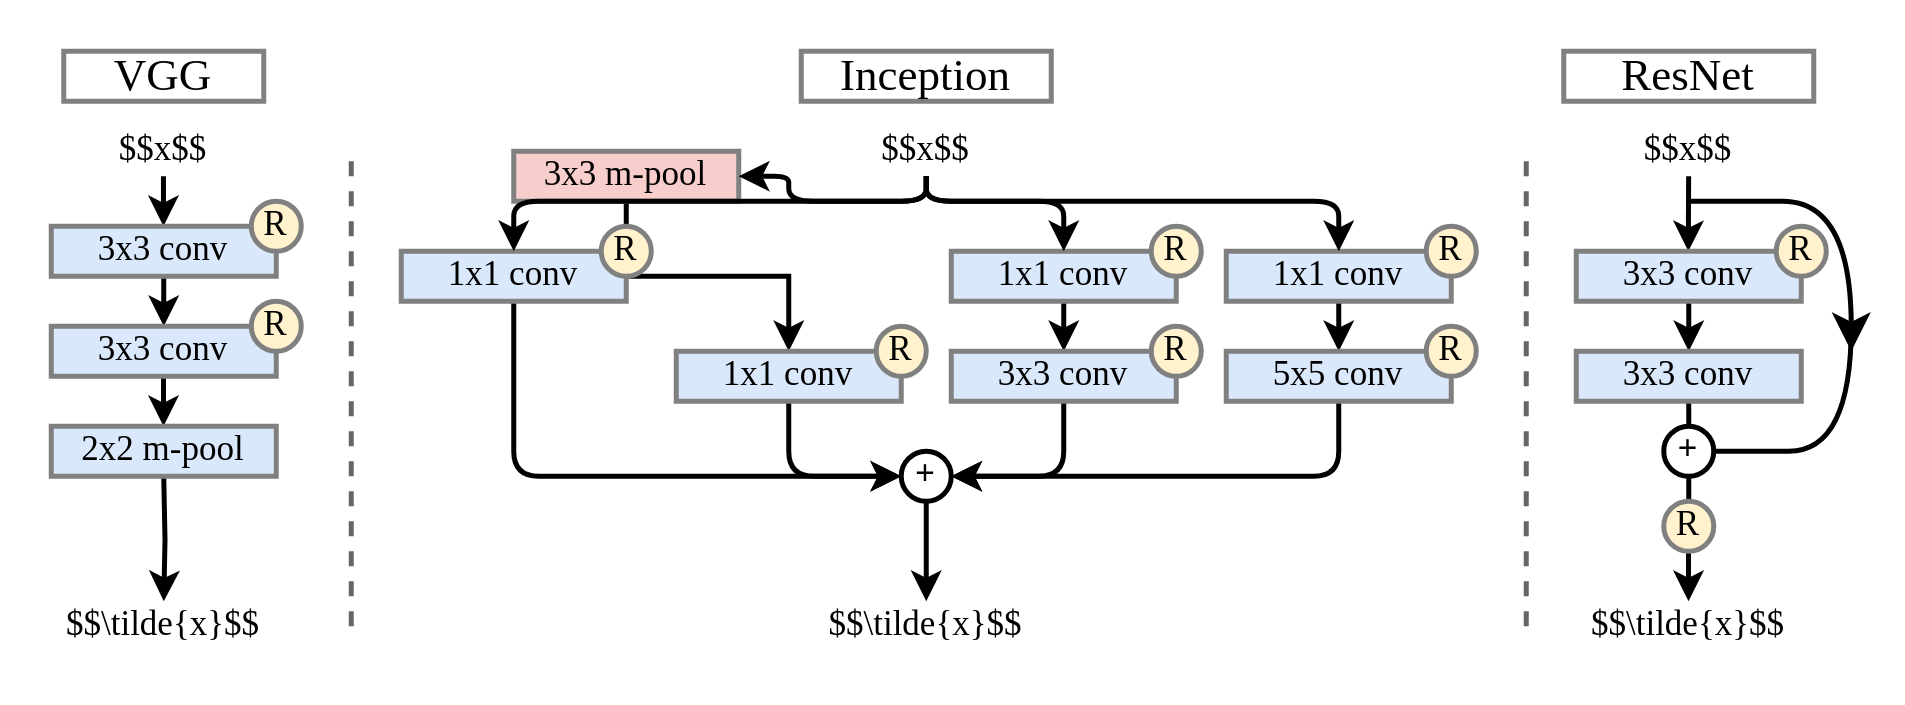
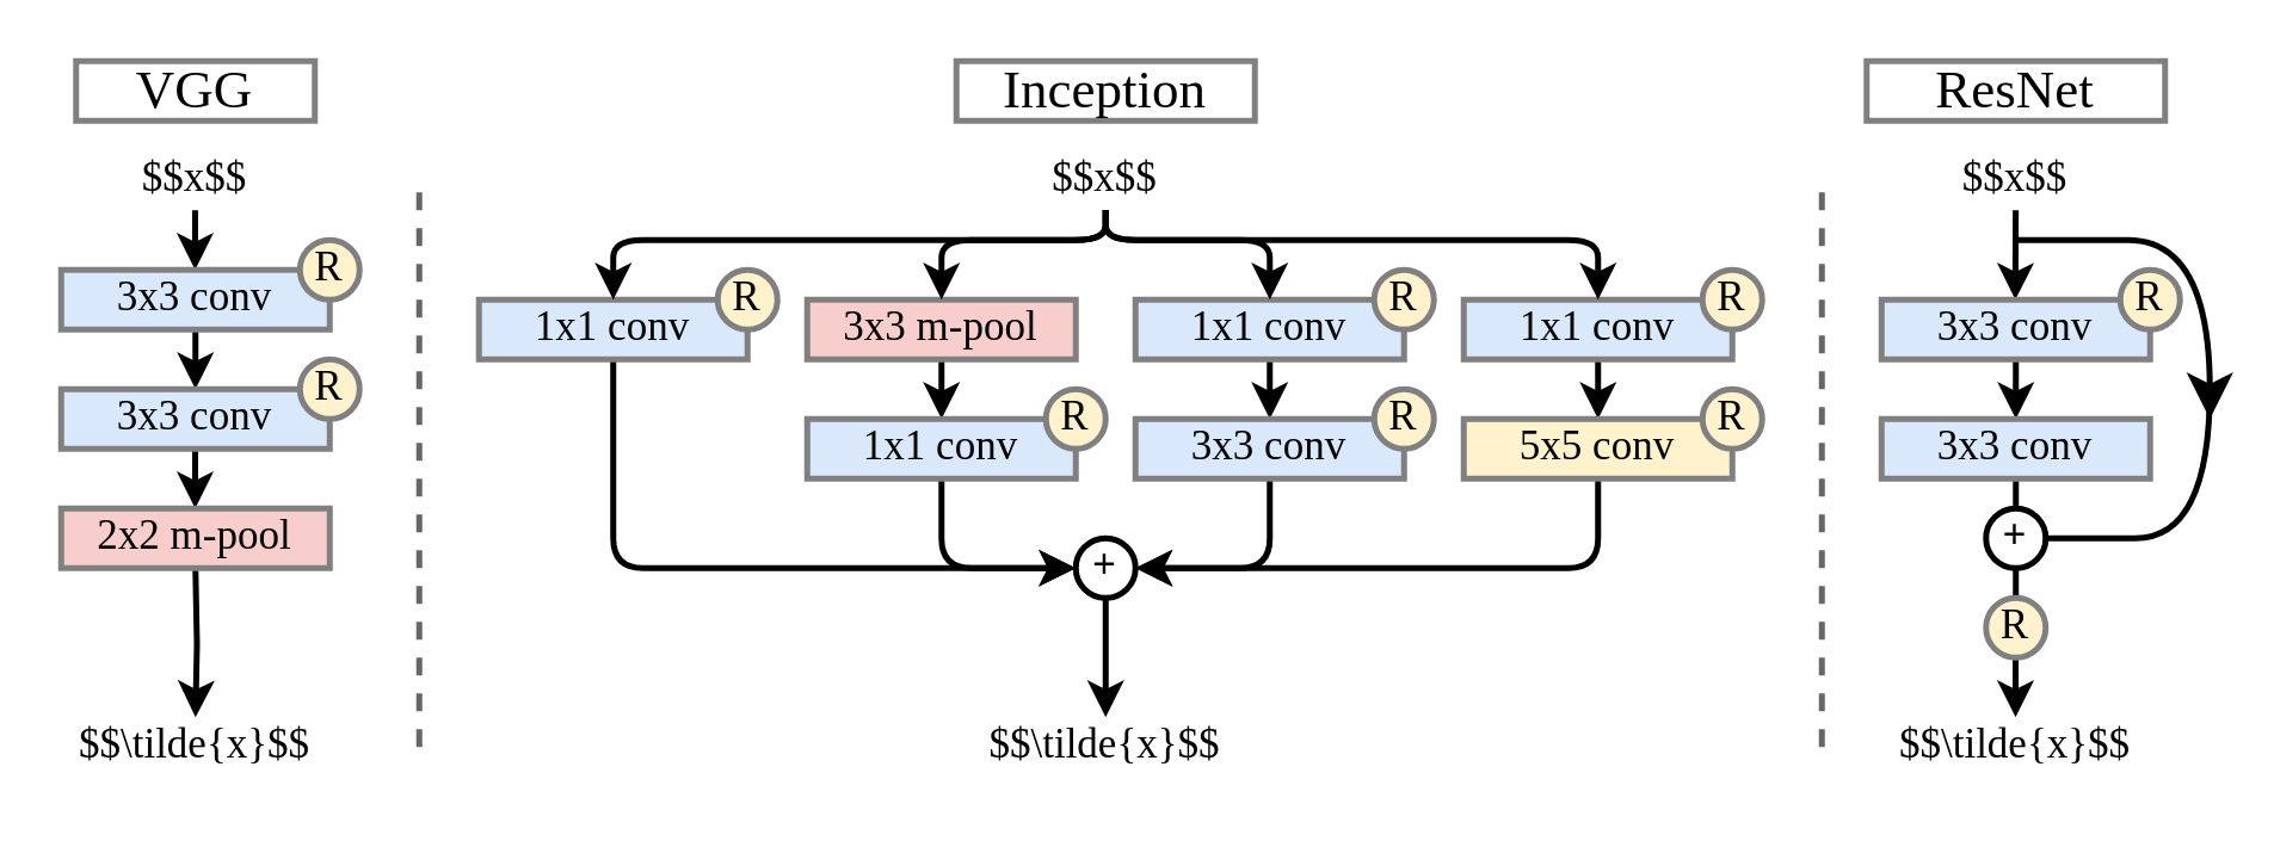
- <mxCell id="5" value="3x3 m-pool" style="rounded=0;whiteSpace=wrap;html=1;strokeWidth=2;fontFamily=lmodern;fontStyle=0;strokeColor=#808080;fillColor=#f8cecc;fontSize=14;" parent="1" vertex="1"><mxGeometry x="205" y="60" width="90" height="20" as="geometry" /></mxCell>
+ <mxCell id="5" value="3x3 m-pool" style="rounded=0;whiteSpace=wrap;html=1;strokeWidth=2;fontFamily=lmodern;fontStyle=0;strokeColor=#808080;fillColor=#f8cecc;fontSize=14;" parent="1" vertex="1"><mxGeometry x="270" y="100" width="90" height="20" as="geometry" /></mxCell>
- <mxCell id="9" value="5x5 conv" style="rounded=0;whiteSpace=wrap;html=1;strokeWidth=2;fontFamily=lmodern;fontStyle=0;strokeColor=#808080;fillColor=#dae8fc;fontSize=14;" parent="1" vertex="1"><mxGeometry x="490" y="140" width="90" height="20" as="geometry" /></mxCell>
+ <mxCell id="9" value="5x5 conv" style="rounded=0;whiteSpace=wrap;html=1;strokeWidth=2;fontFamily=lmodern;fontStyle=0;strokeColor=#808080;fillColor=#fff2cc;fontSize=14;" parent="1" vertex="1"><mxGeometry x="490" y="140" width="90" height="20" as="geometry" /></mxCell>
- <mxCell id="37" value="2x2 m-pool" style="rounded=0;whiteSpace=wrap;html=1;strokeWidth=2;fontFamily=lmodern;fontStyle=0;strokeColor=#808080;fillColor=#dae8fc;fontSize=14;" parent="1" vertex="1"><mxGeometry x="20" y="170" width="90" height="20" as="geometry" /></mxCell>
+ <mxCell id="37" value="2x2 m-pool" style="rounded=0;whiteSpace=wrap;html=1;strokeWidth=2;fontFamily=lmodern;fontStyle=0;strokeColor=#808080;fillColor=#f8cecc;fontSize=14;" parent="1" vertex="1"><mxGeometry x="20" y="170" width="90" height="20" as="geometry" /></mxCell>
